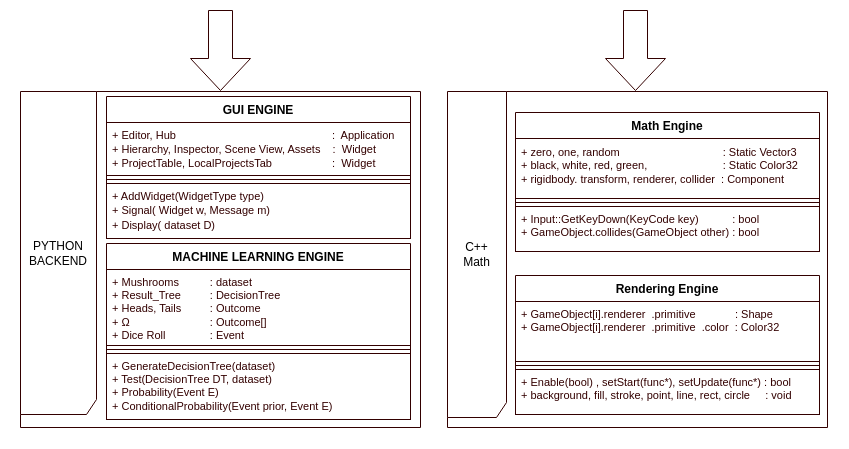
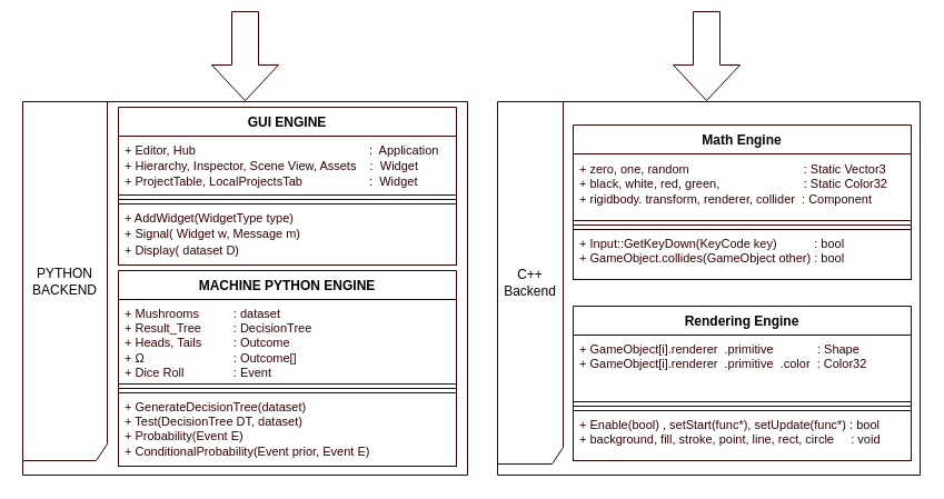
- <mxCell id="19" value="C++&lt;br&gt;Math" style="shape=umlFrame;whiteSpace=wrap;html=1;pointerEvents=0;width=59;height=326;strokeColor=#330000;" parent="1" vertex="1"><mxGeometry x="447" y="91" width="380" height="336" as="geometry" /></mxCell>
+ <mxCell id="19" value="C++&lt;br&gt;Backend" style="shape=umlFrame;whiteSpace=wrap;html=1;pointerEvents=0;width=59;height=326;strokeColor=#330000;" parent="1" vertex="1"><mxGeometry x="447" y="91" width="380" height="336" as="geometry" /></mxCell>
- <mxCell id="15" value="MACHINE LEARNING ENGINE" style="swimlane;fontStyle=1;align=center;verticalAlign=top;childLayout=stackLayout;horizontal=1;startSize=26;horizontalStack=0;resizeParent=1;resizeParentMax=0;resizeLast=0;collapsible=1;marginBottom=0;whiteSpace=wrap;html=1;strokeColor=#330000;" parent="1" vertex="1"><mxGeometry x="106" y="243" width="304" height="176" as="geometry" /></mxCell>
+ <mxCell id="15" value="MACHINE PYTHON ENGINE" style="swimlane;fontStyle=1;align=center;verticalAlign=top;childLayout=stackLayout;horizontal=1;startSize=26;horizontalStack=0;resizeParent=1;resizeParentMax=0;resizeLast=0;collapsible=1;marginBottom=0;whiteSpace=wrap;html=1;strokeColor=#330000;" parent="1" vertex="1"><mxGeometry x="106" y="243" width="304" height="176" as="geometry" /></mxCell>
